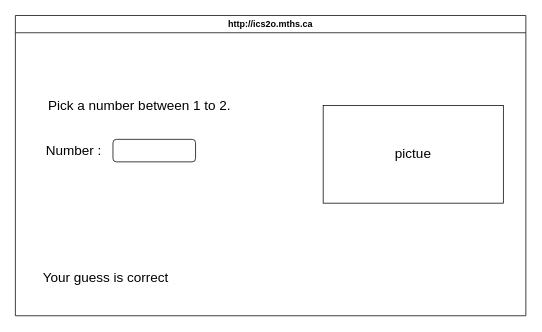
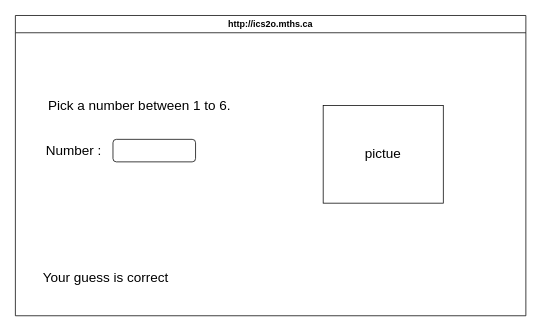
- <mxCell id="3" value="Pick a number between 1 to 2." style="text;html=1;align=center;verticalAlign=middle;resizable=0;points=[];autosize=1;strokeColor=none;fillColor=none;fontSize=18;" parent="2" vertex="1"><mxGeometry x="30" y="100" width="270" height="40" as="geometry" /></mxCell>
+ <mxCell id="3" value="Pick a number between 1 to 6." style="text;html=1;align=center;verticalAlign=middle;resizable=0;points=[];autosize=1;strokeColor=none;fillColor=none;fontSize=18;" parent="2" vertex="1"><mxGeometry x="30" y="100" width="270" height="40" as="geometry" /></mxCell>
- <mxCell id="6" value="pictue" style="rounded=0;whiteSpace=wrap;html=1;fontSize=18;" vertex="1" parent="2"><mxGeometry x="410" y="120" width="240" height="130" as="geometry" /></mxCell>
+ <mxCell id="6" value="pictue" style="rounded=0;whiteSpace=wrap;html=1;fontSize=18;" vertex="1" parent="2"><mxGeometry x="410" y="120" width="160" height="130" as="geometry" /></mxCell>
